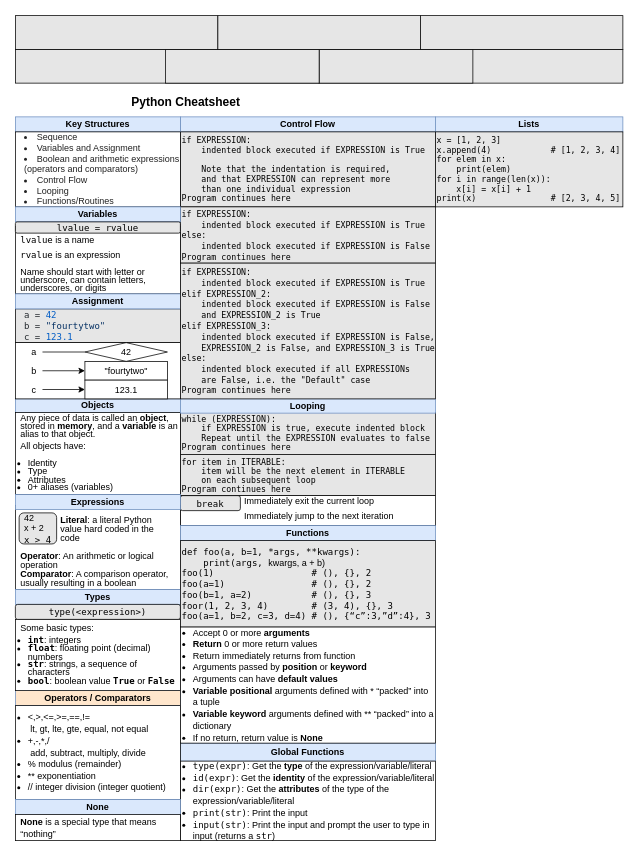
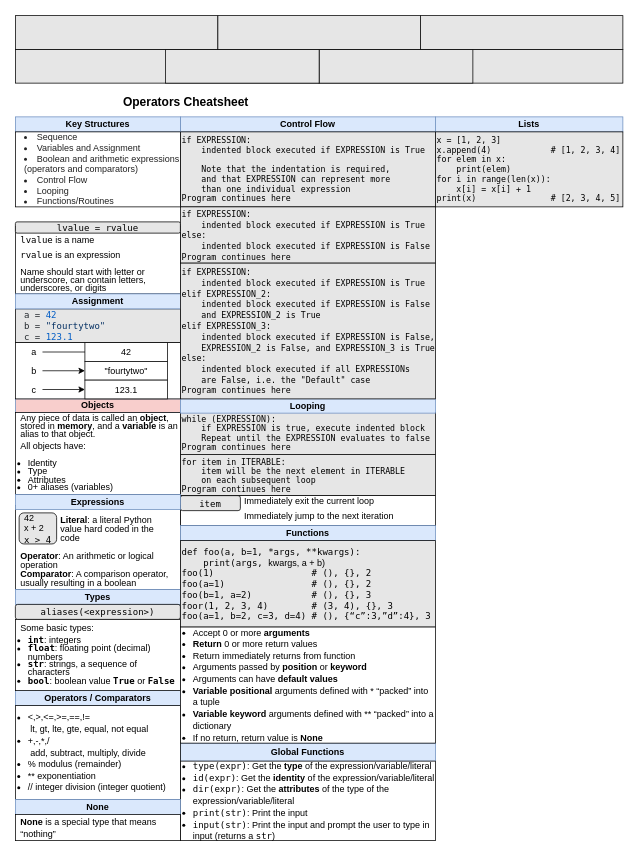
- <mxCell id="2" value="&lt;b&gt;&lt;font&gt;Python Cheatsheet&lt;/font&gt;&lt;/b&gt;" style="text;html=1;align=center;verticalAlign=middle;whiteSpace=wrap;rounded=0;fillColor=none;strokeColor=none;fontSize=16;" parent="1" vertex="1"><mxGeometry x="20" y="115" width="455" height="40" as="geometry" /></mxCell>
+ <mxCell id="2" value="&lt;b&gt;&lt;font&gt;Operators Cheatsheet&lt;/font&gt;&lt;/b&gt;" style="text;html=1;align=center;verticalAlign=middle;whiteSpace=wrap;rounded=0;fillColor=none;strokeColor=none;fontSize=16;" parent="1" vertex="1"><mxGeometry x="20" y="115" width="455" height="40" as="geometry" /></mxCell>
- <mxCell id="23" value="Variables" style="rounded=0;whiteSpace=wrap;html=1;fillColor=#dae8fc;strokeColor=#6c8ebf;fontStyle=1" parent="1" vertex="1"><mxGeometry x="20" y="275" width="220" height="20" as="geometry" /></mxCell>
- <mxCell id="37" value="42" style="rhombus;whiteSpace=wrap;html=1;" parent="36" vertex="1"><mxGeometry x="80.143" width="110.0" height="25" as="geometry" /></mxCell>
+ <mxCell id="37" value="42" style="rounded=0;whiteSpace=wrap;html=1;" parent="36" vertex="1"><mxGeometry x="80.143" width="110.0" height="25" as="geometry" /></mxCell>
- <mxCell id="27" value="&lt;b&gt;Objects&lt;/b&gt;" style="rounded=0;whiteSpace=wrap;html=1;fillColor=#dae8fc;strokeColor=#6c8ebf;" parent="1" vertex="1"><mxGeometry x="20" y="531" width="220" height="18.22" as="geometry" /></mxCell>
+ <mxCell id="27" value="&lt;b&gt;Objects&lt;/b&gt;" style="rounded=0;whiteSpace=wrap;html=1;fillColor=#f8cecc;strokeColor=#6c8ebf;" parent="1" vertex="1"><mxGeometry x="20" y="531" width="220" height="18.22" as="geometry" /></mxCell>
- <mxCell id="11" value="&lt;div style=&quot;text-align: start; font-family: OperatorMonoLig-Book, Menlo, Monaco, &amp;quot;Courier New&amp;quot;, monospace; line-height: 18px; white-space: pre;&quot;&gt;&lt;pre style=&quot;margin-bottom: 0px; margin-top: 0px; line-height: 100%;&quot;&gt;&lt;font&gt;break&lt;/font&gt;&lt;/pre&gt;&lt;/div&gt;" style="rounded=1;whiteSpace=wrap;html=1;fillColor=#E6E6E6;" parent="1" vertex="1"><mxGeometry x="240" y="660" width="80" height="20" as="geometry" /></mxCell>
+ <mxCell id="11" value="&lt;div style=&quot;text-align: start; font-family: OperatorMonoLig-Book, Menlo, Monaco, &amp;quot;Courier New&amp;quot;, monospace; line-height: 18px; white-space: pre;&quot;&gt;&lt;pre style=&quot;margin-bottom: 0px; margin-top: 0px; line-height: 100%;&quot;&gt;&lt;font&gt;item&lt;/font&gt;&lt;/pre&gt;&lt;/div&gt;" style="rounded=1;whiteSpace=wrap;html=1;fillColor=#E6E6E6;" parent="1" vertex="1"><mxGeometry x="240" y="660" width="80" height="20" as="geometry" /></mxCell>
- <mxCell id="33" value="&lt;pre style=&quot;text-align: left; margin-top: 0px; margin-bottom: 0px;&quot;&gt;&lt;span&gt;type(&amp;lt;expression&amp;gt;)&lt;/span&gt;&lt;/pre&gt;" style="rounded=1;whiteSpace=wrap;html=1;fillColor=#E6E6E6;" parent="1" vertex="1"><mxGeometry x="20" y="805" width="220" height="20" as="geometry" /></mxCell>
+ <mxCell id="33" value="&lt;pre style=&quot;text-align: left; margin-top: 0px; margin-bottom: 0px;&quot;&gt;&lt;span&gt;aliases(&amp;lt;expression&amp;gt;)&lt;/span&gt;&lt;/pre&gt;" style="rounded=1;whiteSpace=wrap;html=1;fillColor=#E6E6E6;" parent="1" vertex="1"><mxGeometry x="20" y="805" width="220" height="20" as="geometry" /></mxCell>
- <mxCell id="12" value="&lt;b&gt;Operators / Comparators&lt;/b&gt;" style="rounded=0;whiteSpace=wrap;html=1;fillColor=#ffe6cc;strokeColor=#6c8ebf;" parent="1" vertex="1"><mxGeometry x="20" y="920" width="220" height="20" as="geometry" /></mxCell>
+ <mxCell id="12" value="&lt;b&gt;Operators / Comparators&lt;/b&gt;" style="rounded=0;whiteSpace=wrap;html=1;fillColor=#dae8fc;strokeColor=#6c8ebf;" parent="1" vertex="1"><mxGeometry x="20" y="920" width="220" height="20" as="geometry" /></mxCell>
